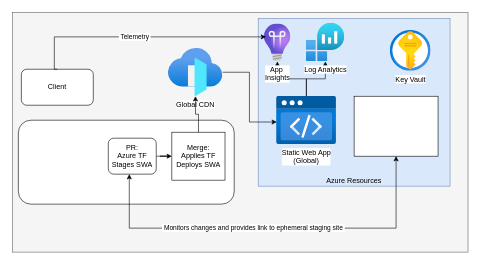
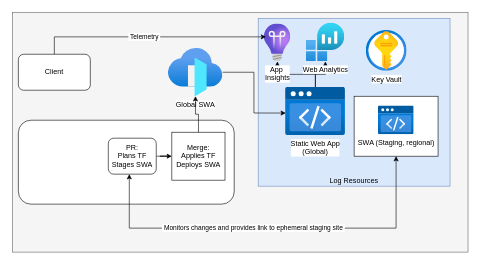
- <mxCell id="8" value="Key Vault" style="image;aspect=fixed;html=1;points=[];align=center;fontSize=12;image=img/lib/azure2/security/Key_Vaults.svg;" vertex="1" parent="1"><mxGeometry x="650" y="50" width="68" height="68" as="geometry" /></mxCell>
+ <mxCell id="8" value="Key Vault" style="image;aspect=fixed;html=1;points=[];align=center;fontSize=12;image=img/lib/azure2/security/Key_Vaults.svg;" vertex="1" parent="1"><mxGeometry x="610" y="50" width="68" height="68" as="geometry" /></mxCell>
- <mxCell id="9" value="&lt;div&gt;Log Analytics&lt;/div&gt;" style="image;aspect=fixed;html=1;points=[];align=center;fontSize=12;image=img/lib/azure2/analytics/Log_Analytics_Workspaces.svg;" vertex="1" parent="1"><mxGeometry x="510" y="38" width="64" height="64" as="geometry" /></mxCell>
+ <mxCell id="9" value="&lt;div&gt;Web Analytics&lt;/div&gt;" style="image;aspect=fixed;html=1;points=[];align=center;fontSize=12;image=img/lib/azure2/analytics/Log_Analytics_Workspaces.svg;" vertex="1" parent="1"><mxGeometry x="510" y="38" width="64" height="64" as="geometry" /></mxCell>
- <mxCell id="11" value="Client" style="rounded=1;whiteSpace=wrap;html=1;" vertex="1" parent="1"><mxGeometry x="35" y="115" width="120" height="60" as="geometry" /></mxCell>
+ <mxCell id="11" value="Client" style="rounded=1;whiteSpace=wrap;html=1;" vertex="1" parent="1"><mxGeometry x="30" y="90" width="120" height="60" as="geometry" /></mxCell>
- <mxCell id="10" value="Global CDN" style="image;aspect=fixed;html=1;points=[];align=center;fontSize=12;image=img/lib/azure2/networking/Front_Doors.svg;" vertex="1" parent="1"><mxGeometry x="280" y="80" width="90.67" height="80" as="geometry" /></mxCell>
+ <mxCell id="10" value="Global SWA" style="image;aspect=fixed;html=1;points=[];align=center;fontSize=12;image=img/lib/azure2/networking/Front_Doors.svg;" vertex="1" parent="1"><mxGeometry x="280" y="80" width="90.67" height="80" as="geometry" /></mxCell>
- <mxCell id="7" value="&lt;div&gt;Static Web App&lt;/div&gt;&lt;div&gt;(Global)&lt;/div&gt;" style="image;aspect=fixed;html=1;points=[];align=center;fontSize=12;image=img/lib/azure2/preview/Static_Apps.svg;" vertex="1" parent="1"><mxGeometry x="460" y="160" width="100.74" height="80" as="geometry" /></mxCell>
+ <mxCell id="7" value="&lt;div&gt;Static Web App&lt;/div&gt;&lt;div&gt;(Global)&lt;/div&gt;" style="image;aspect=fixed;html=1;points=[];align=center;fontSize=12;image=img/lib/azure2/preview/Static_Apps.svg;" vertex="1" parent="1"><mxGeometry x="475" y="145" width="100.74" height="80" as="geometry" /></mxCell>
+ <mxCell id="14" value="SWA (Staging, regional)" style="image;aspect=fixed;html=1;points=[];align=center;fontSize=12;image=img/lib/azure2/preview/Static_Apps.svg;" vertex="1" parent="1"><mxGeometry x="630" y="176.17" width="60" height="47.65" as="geometry" /></mxCell>
- <mxCell id="16" value="&lt;div&gt;PR:&lt;/div&gt;&lt;div&gt;Azure TF&lt;/div&gt;&lt;div&gt;Stages SWA&lt;/div&gt;" style="rounded=1;whiteSpace=wrap;html=1;" vertex="1" parent="1"><mxGeometry x="180" y="230" width="80" height="60" as="geometry" /></mxCell>
+ <mxCell id="16" value="&lt;div&gt;PR:&lt;/div&gt;&lt;div&gt;Plans TF&lt;/div&gt;&lt;div&gt;Stages SWA&lt;/div&gt;" style="rounded=1;whiteSpace=wrap;html=1;" vertex="1" parent="1"><mxGeometry x="180" y="230" width="80" height="60" as="geometry" /></mxCell>
- <mxCell id="4" value="Azure Resources" style="rounded=0;whiteSpace=wrap;html=1;fillColor=#dae8fc;strokeColor=#6c8ebf;verticalAlign=bottom;" vertex="1" parent="1"><mxGeometry x="430" y="30" width="320" height="280" as="geometry" /></mxCell>
+ <mxCell id="4" value="Log Resources" style="rounded=0;whiteSpace=wrap;html=1;fillColor=#dae8fc;strokeColor=#6c8ebf;verticalAlign=bottom;" vertex="1" parent="1"><mxGeometry x="430" y="30" width="320" height="280" as="geometry" /></mxCell>
